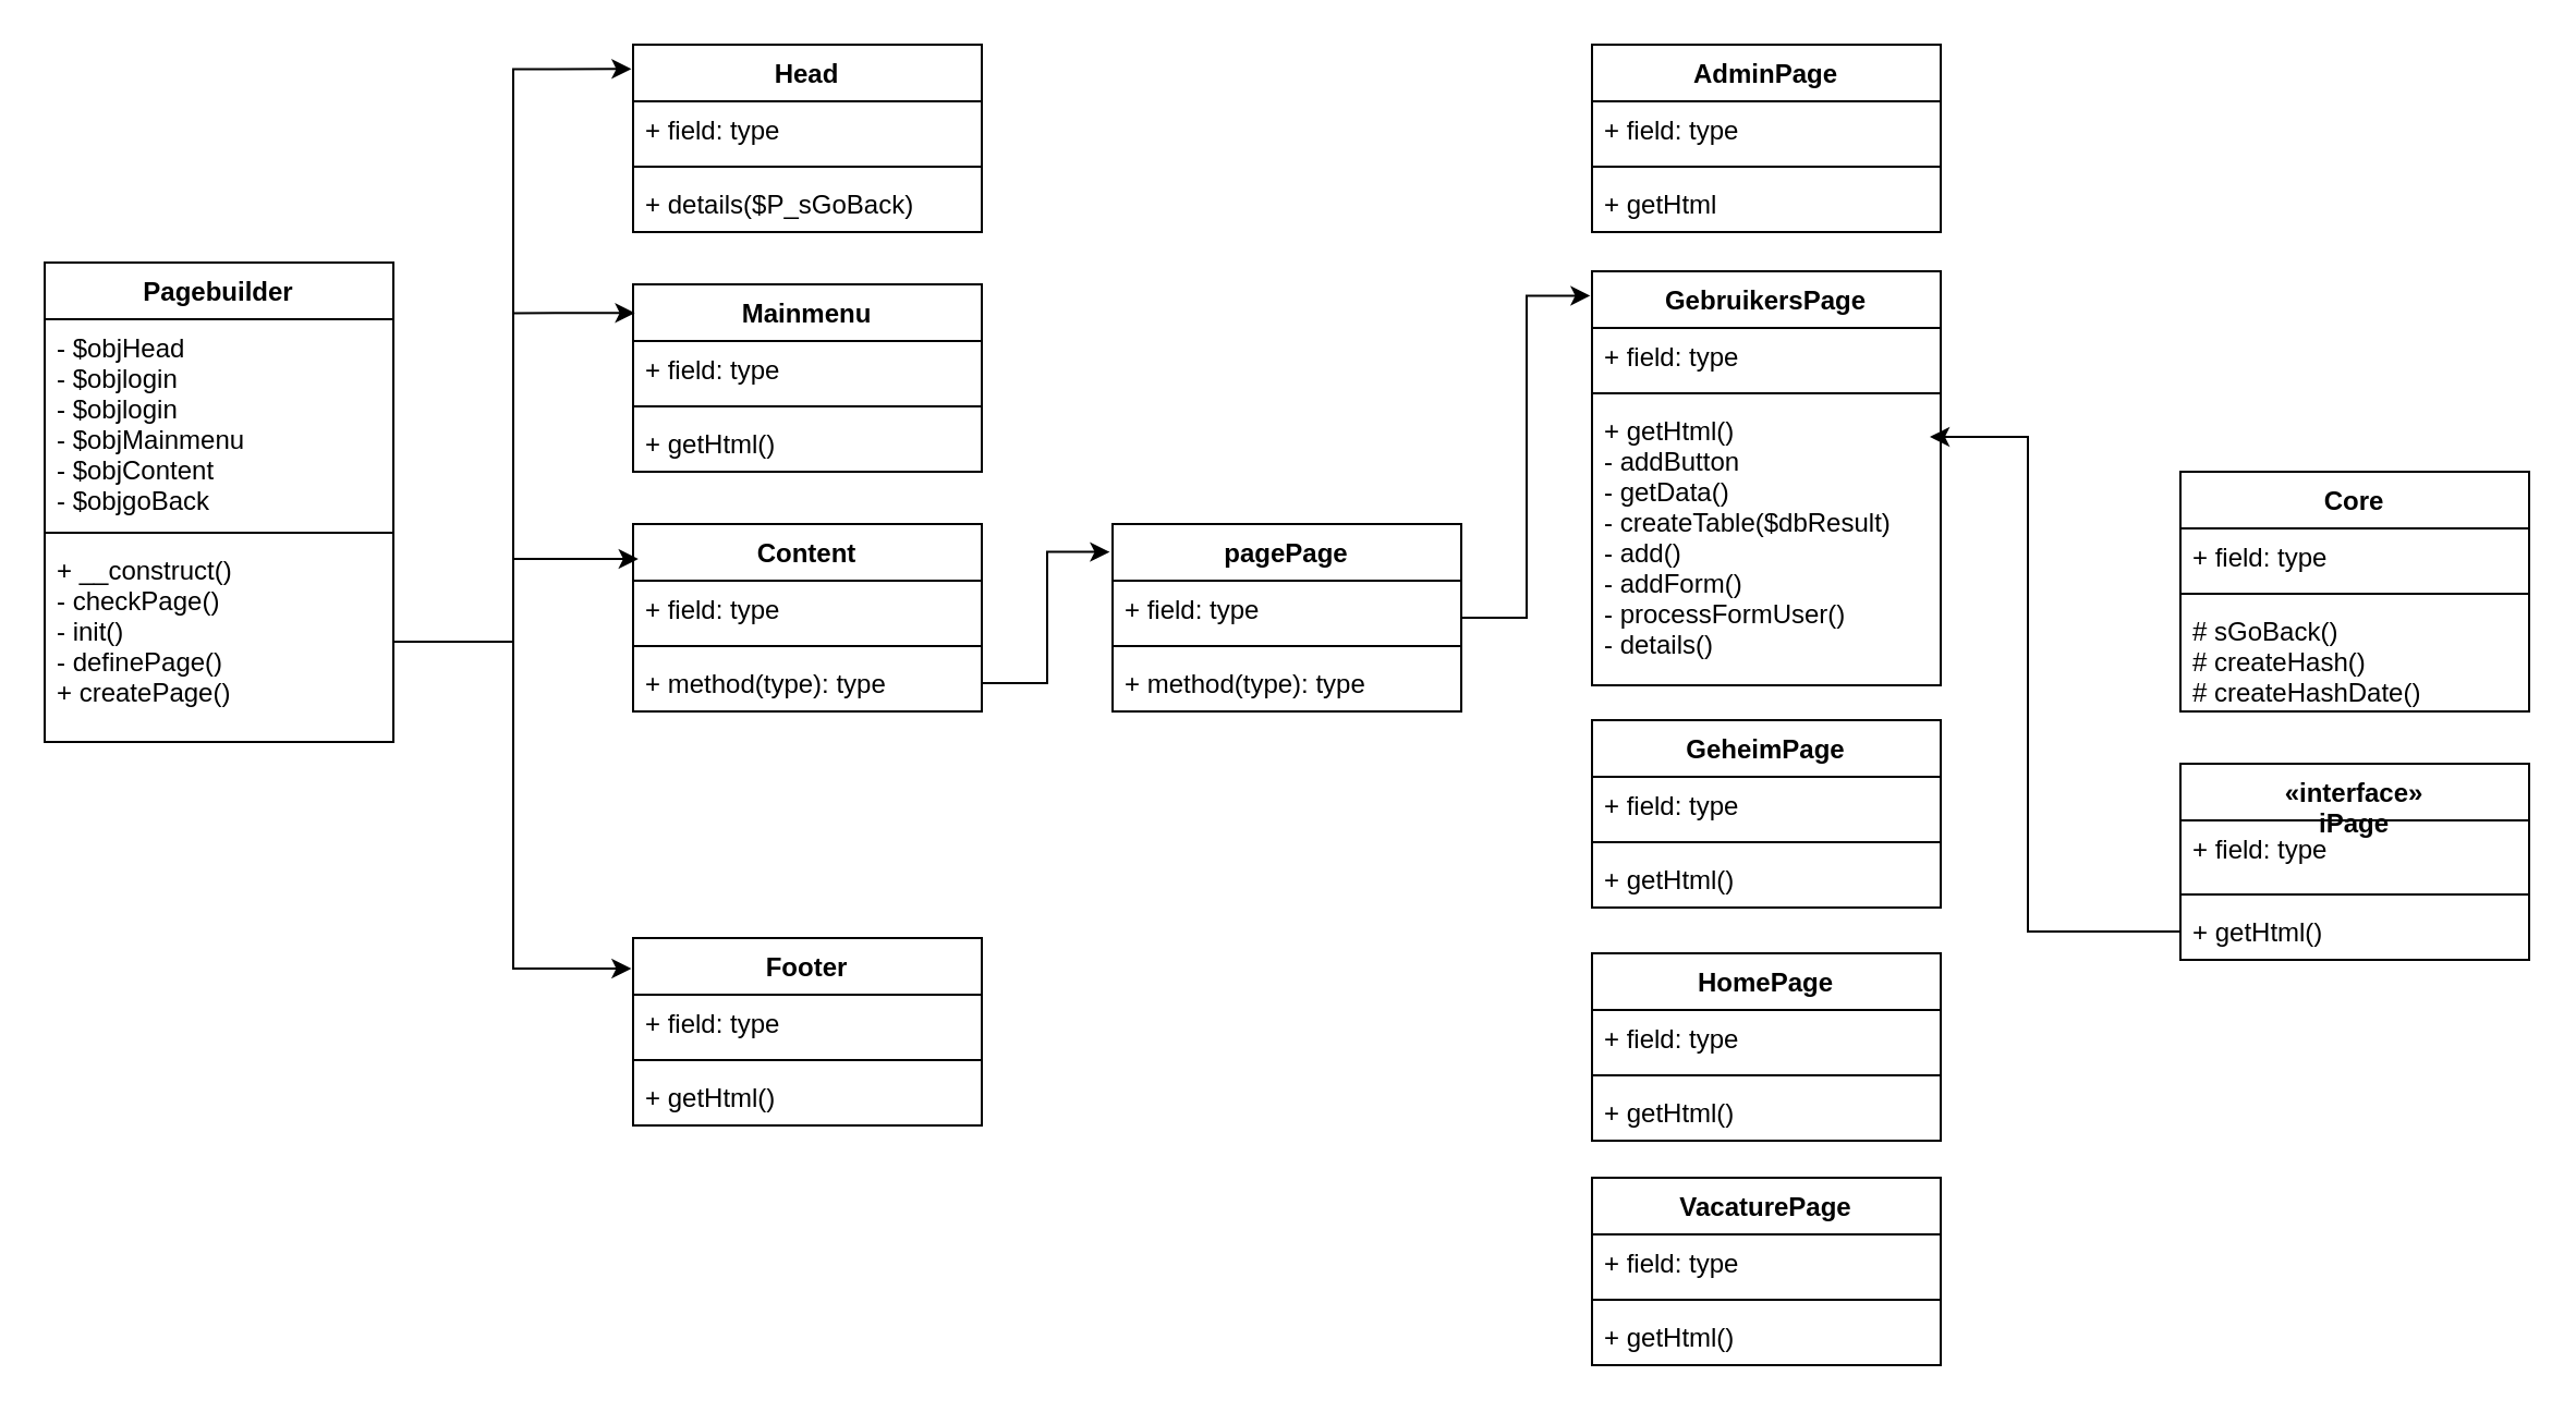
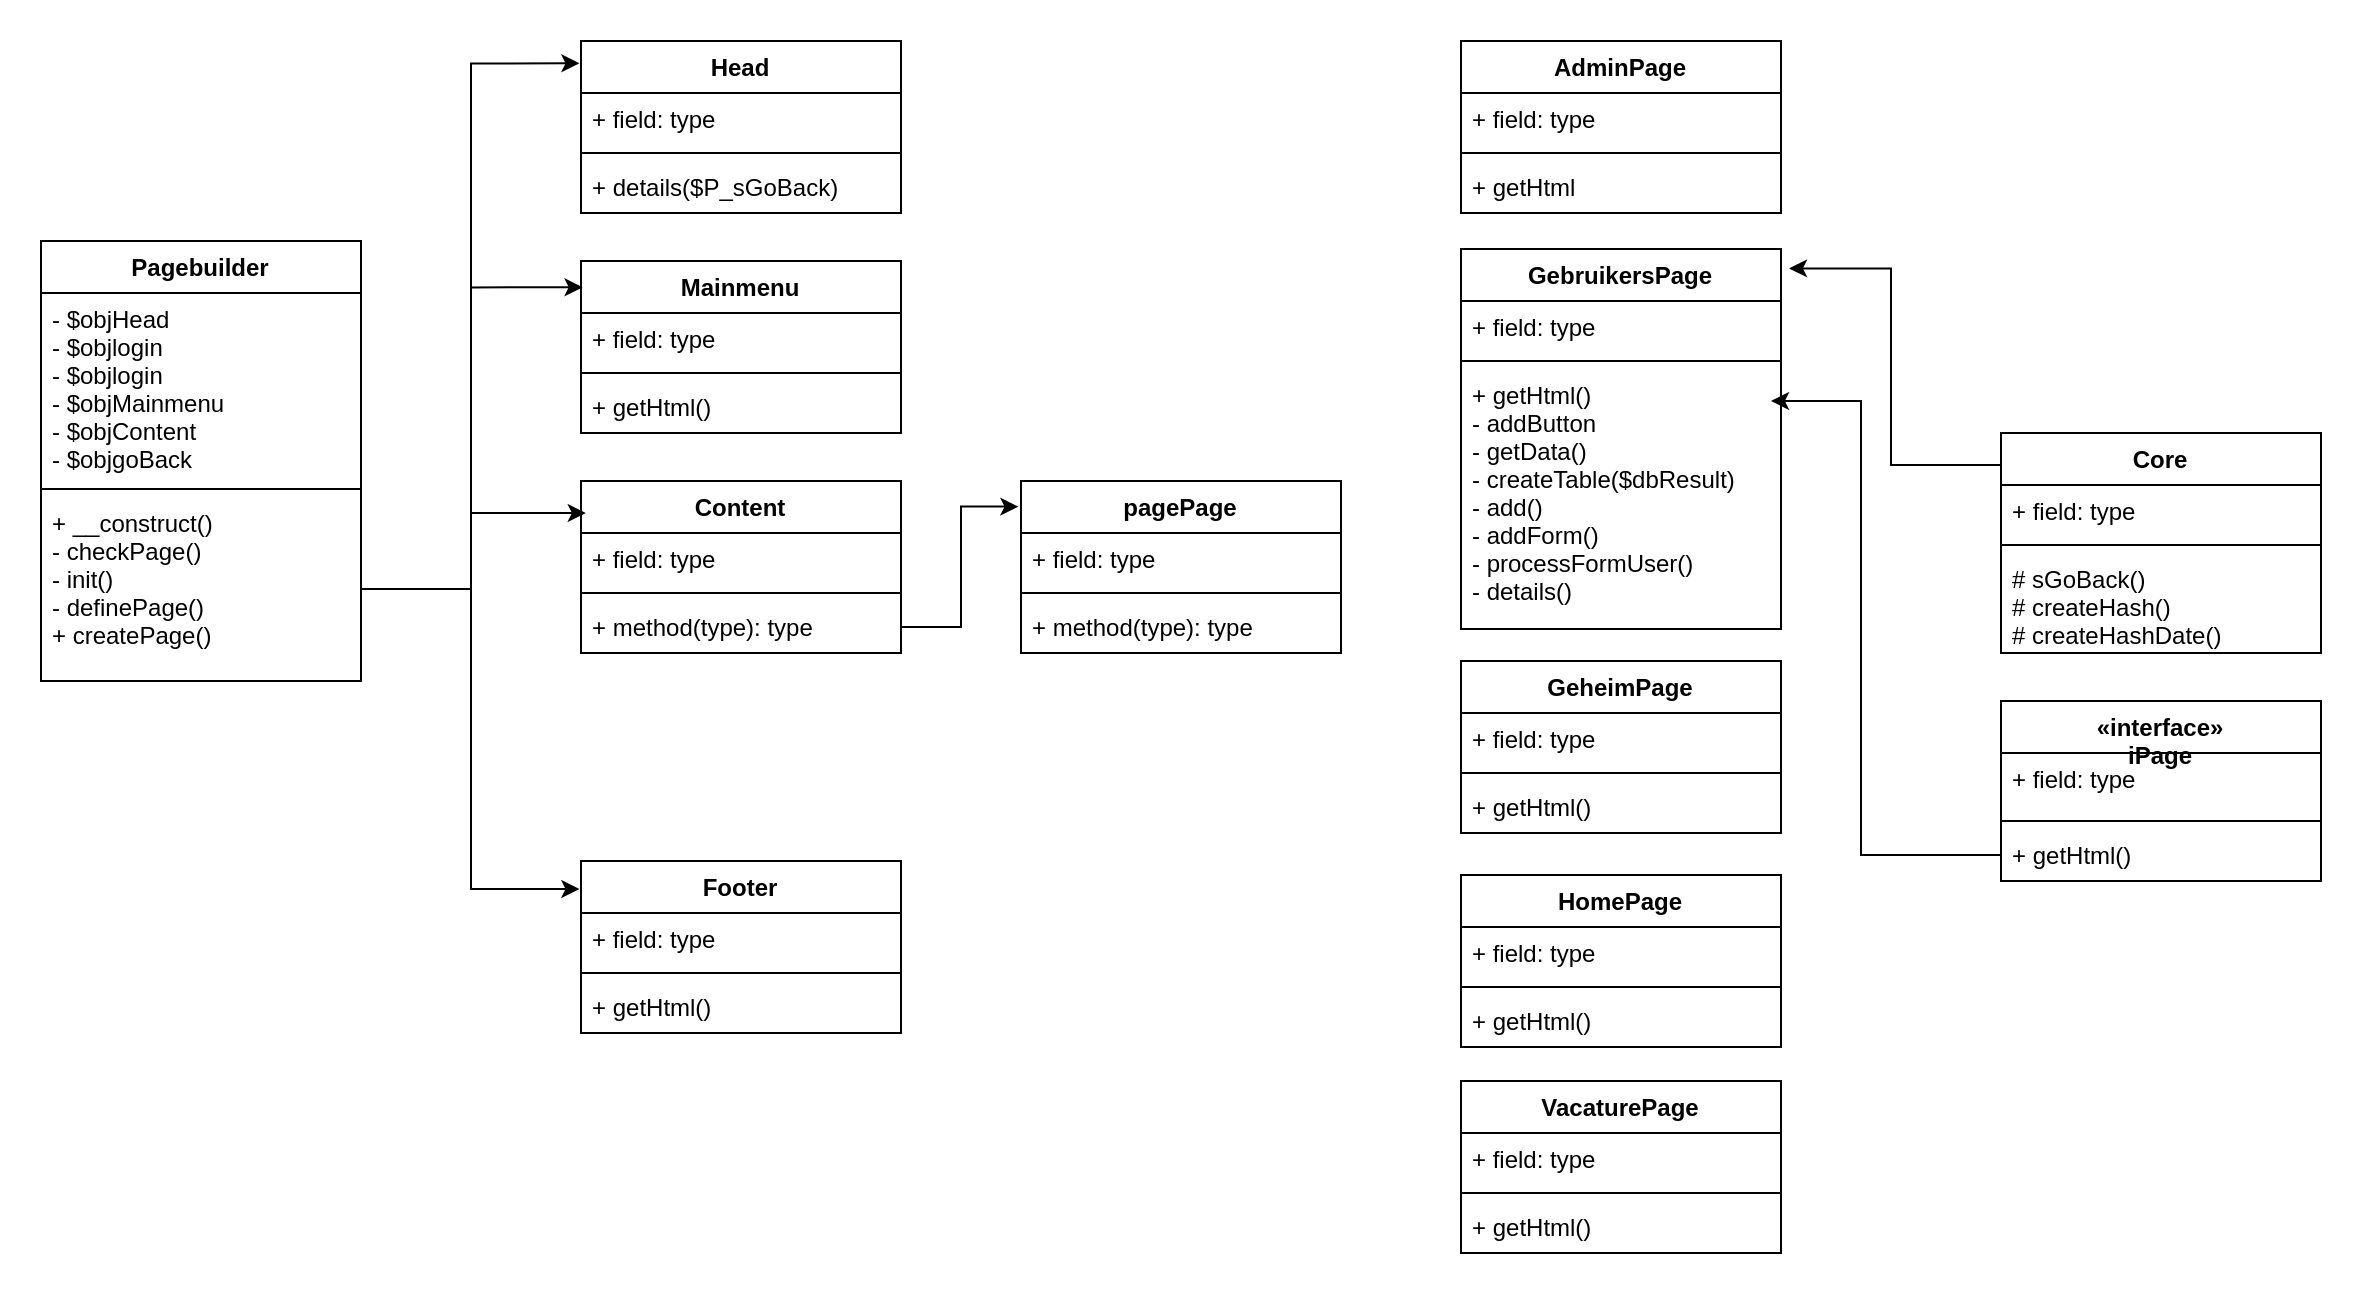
+ <mxCell id="52" style="edgeStyle=orthogonalEdgeStyle;rounded=0;orthogonalLoop=1;jettySize=auto;html=1;entryX=1.025;entryY=0.051;entryDx=0;entryDy=0;entryPerimeter=0;exitX=0.003;exitY=0.145;exitDx=0;exitDy=0;exitPerimeter=0;" edge="1" parent="1" source="53" target="36"><mxGeometry relative="1" as="geometry" /></mxCell>
- <mxCell id="26" style="edgeStyle=orthogonalEdgeStyle;rounded=0;orthogonalLoop=1;jettySize=auto;html=1;entryX=-0.005;entryY=0.059;entryDx=0;entryDy=0;entryPerimeter=0;" edge="1" parent="1" source="27" target="36"><mxGeometry relative="1" as="geometry" /></mxCell>
